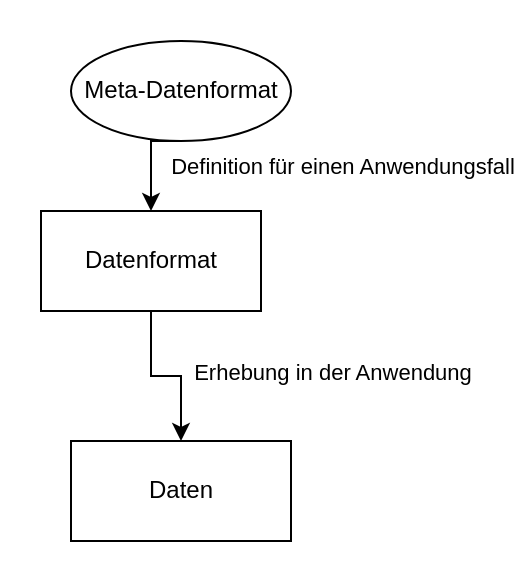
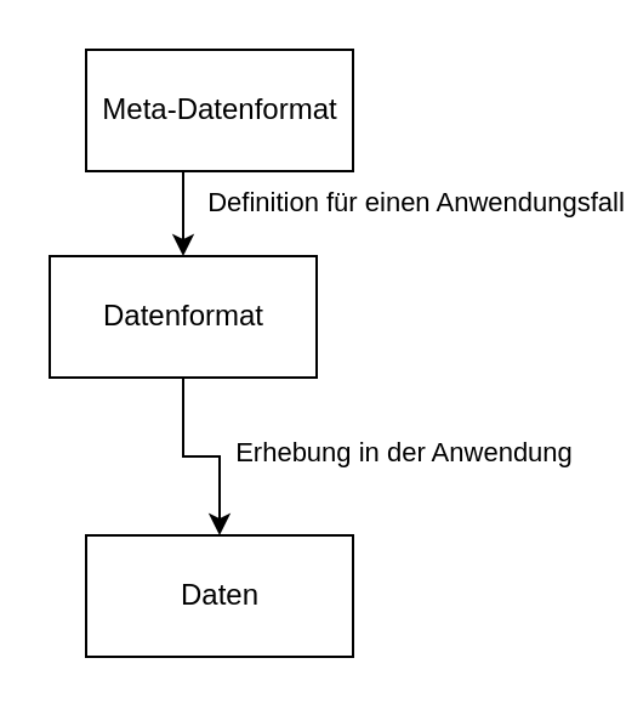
- <mxCell id="4" value="Meta-Datenformat" style="ellipse;html=1;" vertex="1" parent="1"><mxGeometry x="35" y="20" width="110" height="50" as="geometry" /></mxCell>
+ <mxCell id="4" value="Meta-Datenformat" style="html=1;" vertex="1" parent="1"><mxGeometry x="35" y="20" width="110" height="50" as="geometry" /></mxCell>
